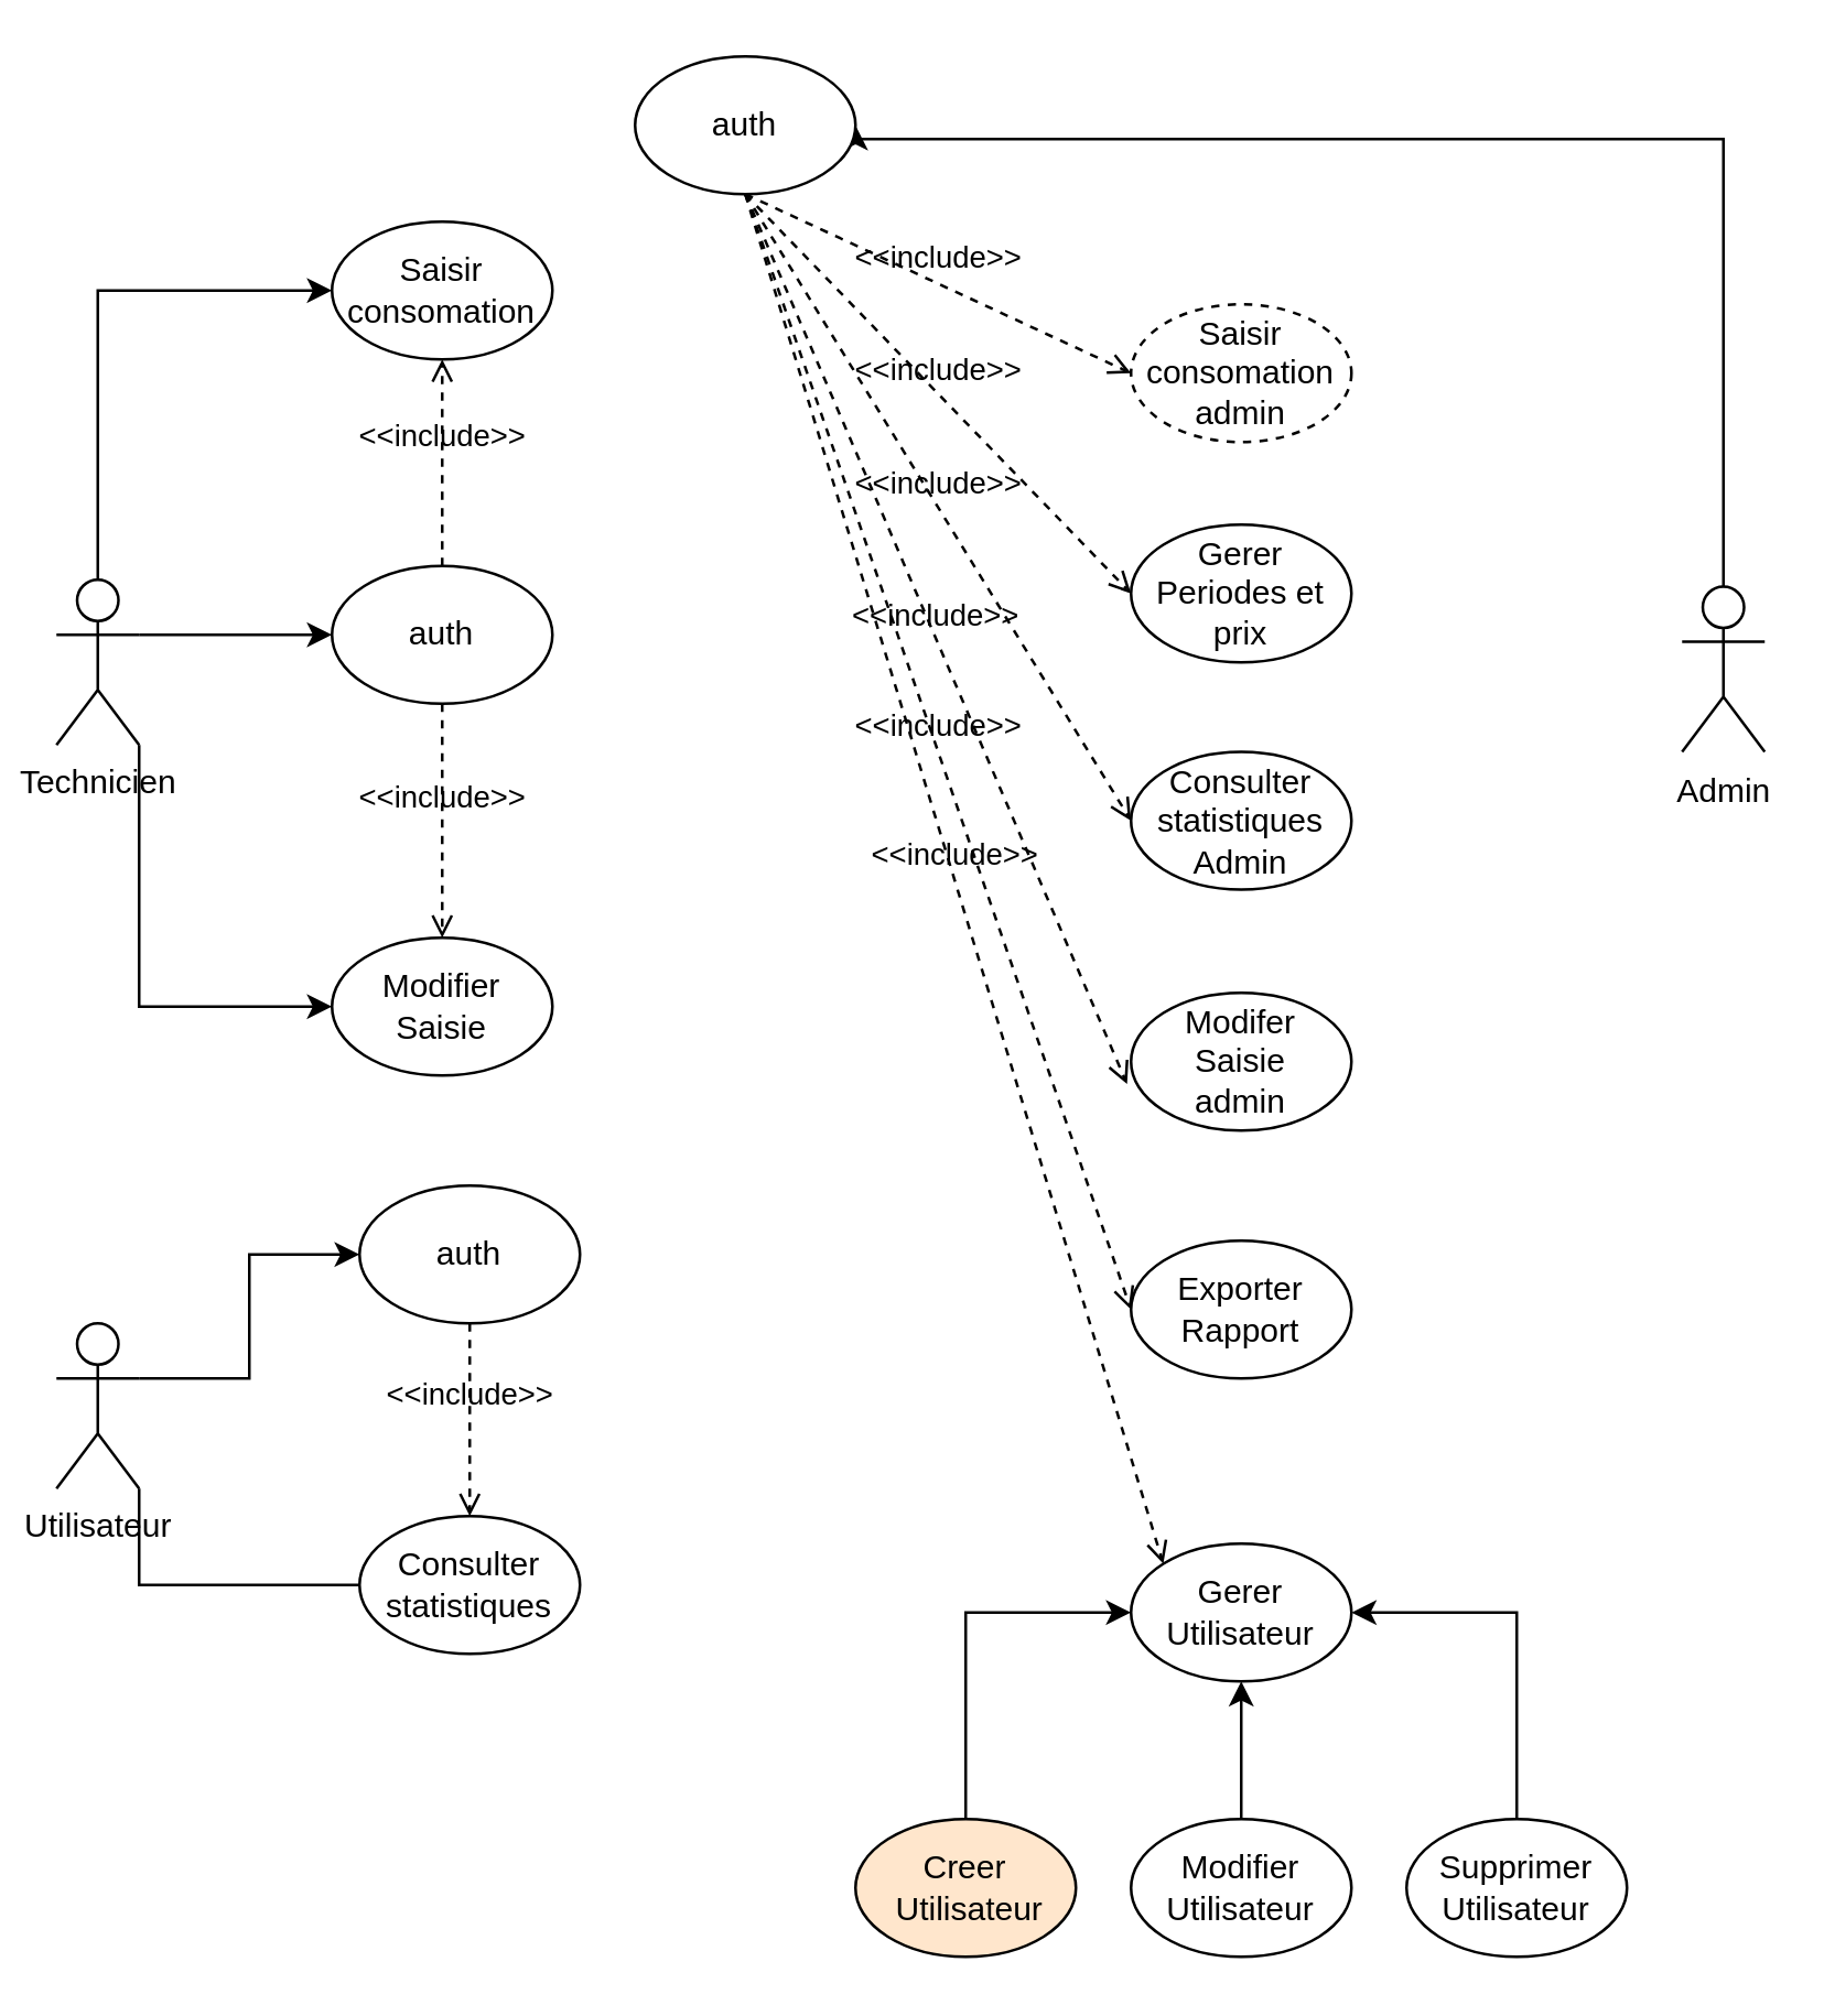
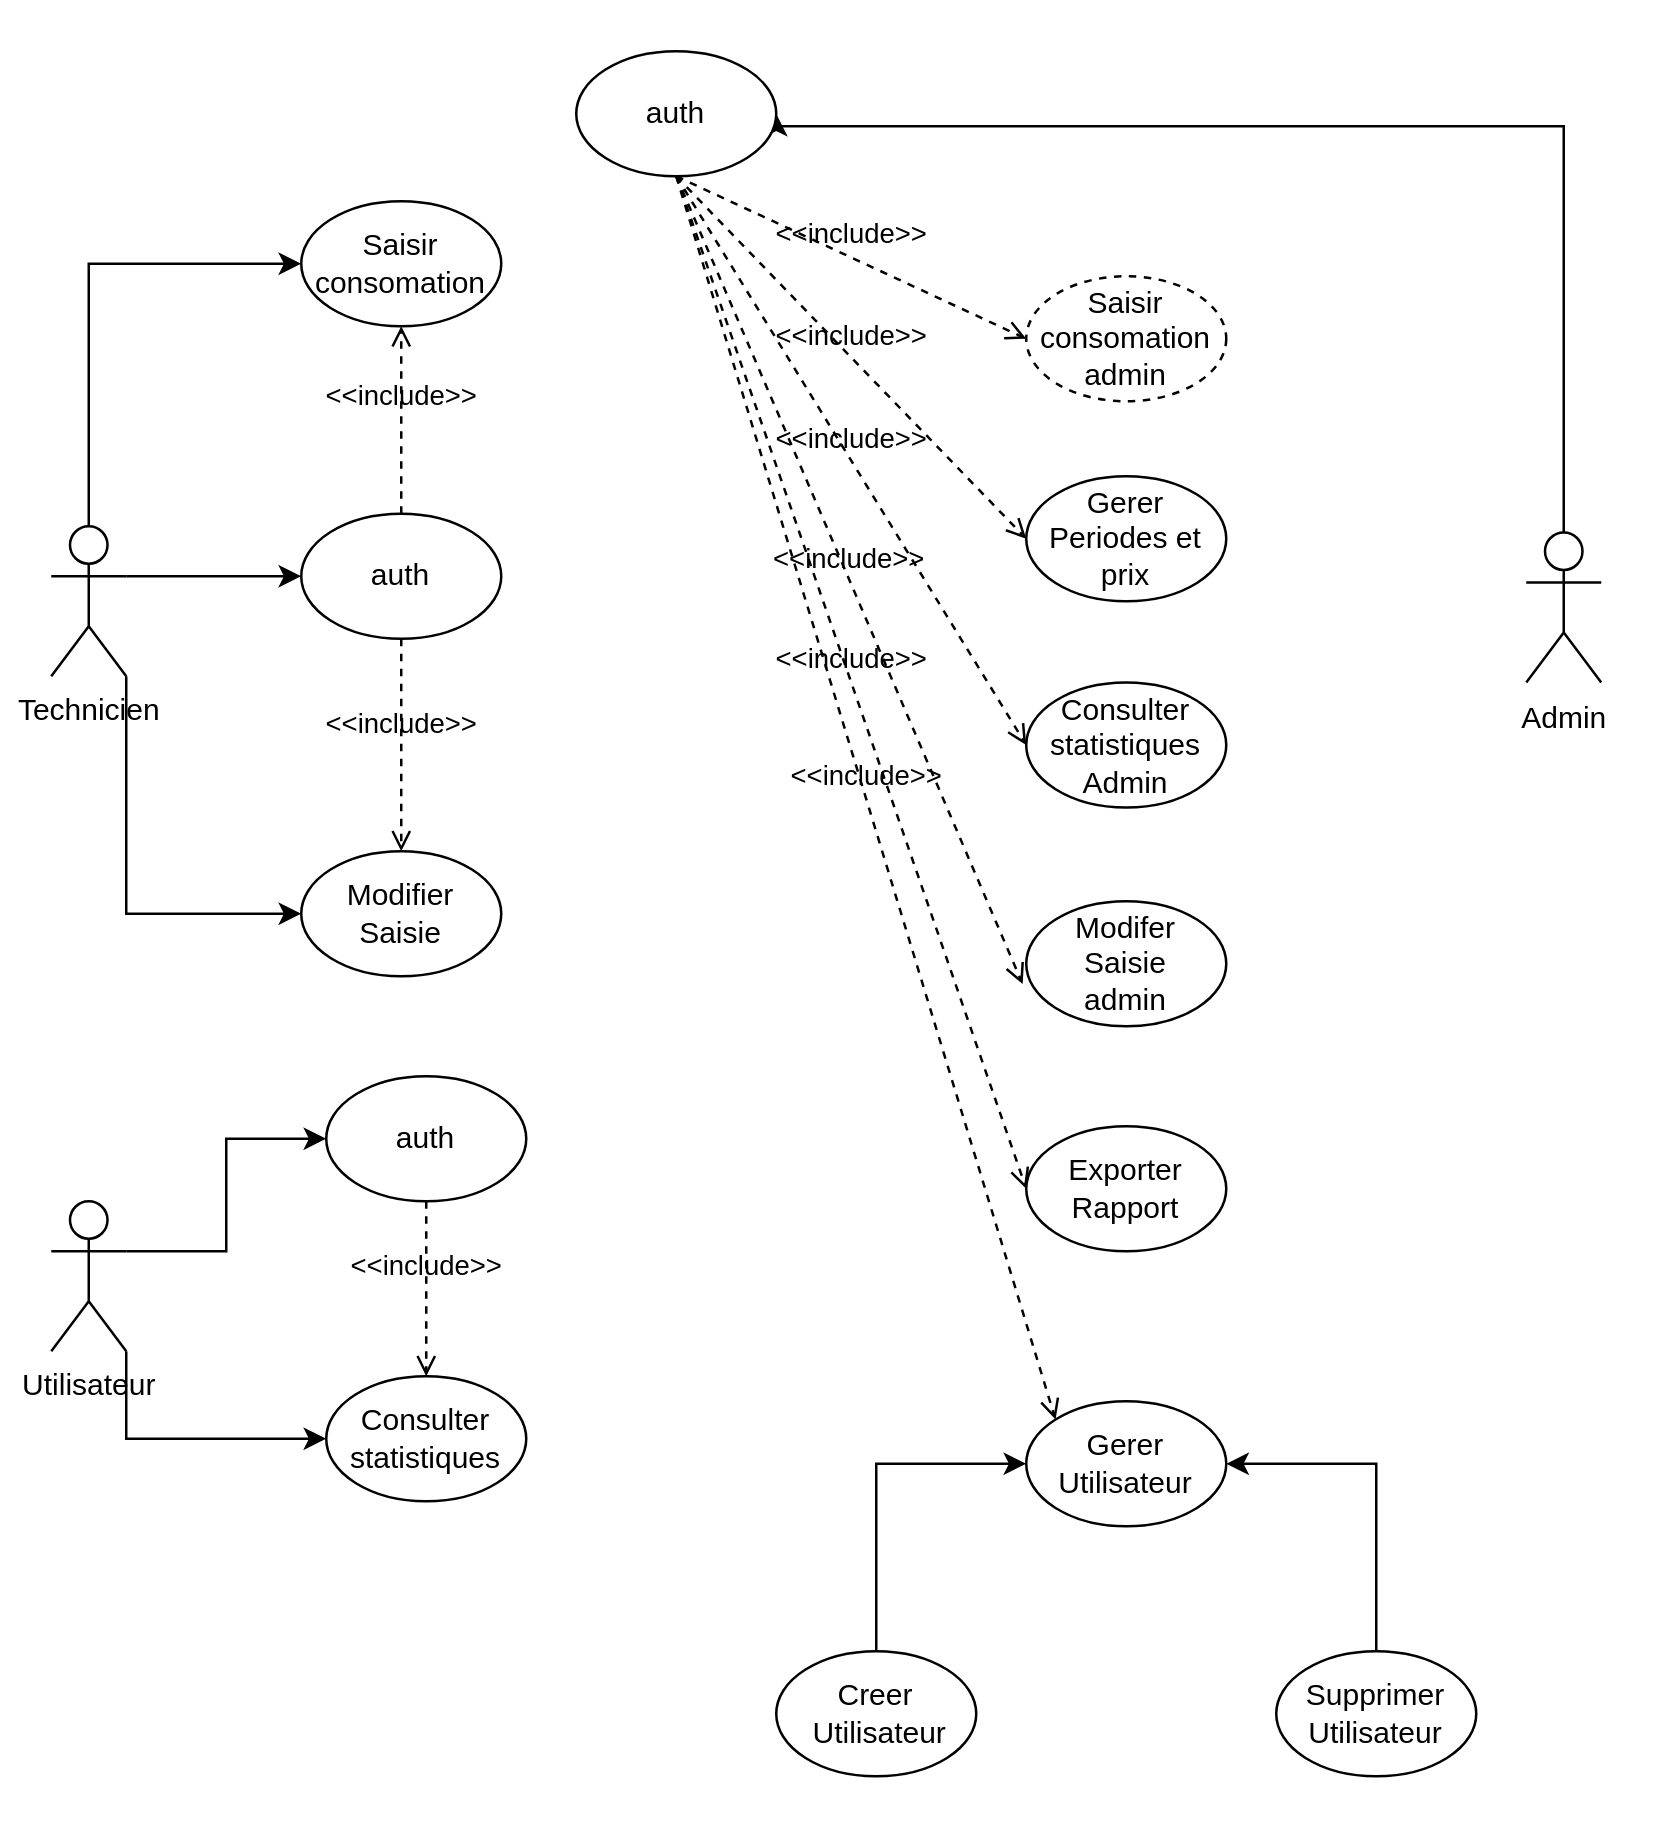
- <mxCell id="17" style="edgeStyle=orthogonalEdgeStyle;rounded=0;orthogonalLoop=1;jettySize=auto;html=1;exitX=1;exitY=1;exitDx=0;exitDy=0;exitPerimeter=0;entryX=0;entryY=0.5;entryDx=0;entryDy=0;endArrow=none;" edge="1" parent="1" source="14" target="16"><mxGeometry relative="1" as="geometry" /></mxCell>
+ <mxCell id="17" style="edgeStyle=orthogonalEdgeStyle;rounded=0;orthogonalLoop=1;jettySize=auto;html=1;exitX=1;exitY=1;exitDx=0;exitDy=0;exitPerimeter=0;entryX=0;entryY=0.5;entryDx=0;entryDy=0;" edge="1" parent="1" source="14" target="16"><mxGeometry relative="1" as="geometry" /></mxCell>
- <mxCell id="28" style="edgeStyle=orthogonalEdgeStyle;rounded=0;orthogonalLoop=1;jettySize=auto;html=1;exitX=0.5;exitY=0;exitDx=0;exitDy=0;entryX=0.5;entryY=1;entryDx=0;entryDy=0;" edge="1" parent="1" source="29" target="25"><mxGeometry relative="1" as="geometry" /></mxCell>
- <mxCell id="31" value="Creer&lt;div&gt;&lt;span style=&quot;background-color: transparent; color: light-dark(rgb(0, 0, 0), rgb(255, 255, 255));&quot;&gt;&amp;nbsp;Utilisateur&lt;/span&gt;&lt;/div&gt;" style="ellipse;whiteSpace=wrap;html=1;fillColor=#ffe6cc;" vertex="1" parent="1"><mxGeometry x="310" y="660" width="80" height="50" as="geometry" /></mxCell>
+ <mxCell id="31" value="Creer&lt;div&gt;&lt;span style=&quot;background-color: transparent; color: light-dark(rgb(0, 0, 0), rgb(255, 255, 255));&quot;&gt;&amp;nbsp;Utilisateur&lt;/span&gt;&lt;/div&gt;" style="ellipse;whiteSpace=wrap;html=1;" vertex="1" parent="1"><mxGeometry x="310" y="660" width="80" height="50" as="geometry" /></mxCell>
- <mxCell id="29" value="Modifier&lt;br&gt;Utilisateur" style="ellipse;whiteSpace=wrap;html=1;" vertex="1" parent="1"><mxGeometry x="410" y="660" width="80" height="50" as="geometry" /></mxCell>
